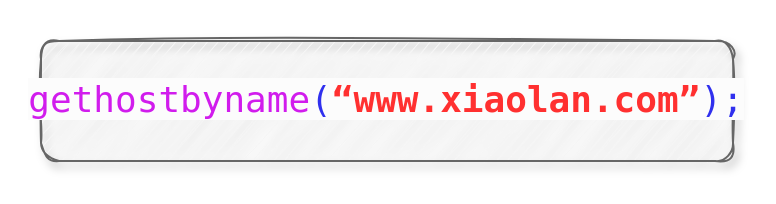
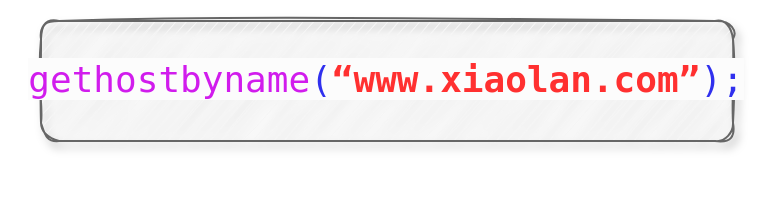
- <mxCell id="2" value="&lt;font style=&quot;font-size: 18px&quot;&gt;&lt;span class=&quot;sh_function&quot; style=&quot;color: rgb(209 , 28 , 237) ; font-family: monospace ; text-align: left ; background-color: rgb(252 , 252 , 252)&quot;&gt;gethostbyname&lt;/span&gt;&lt;span class=&quot;sh_symbol&quot; style=&quot;color: rgb(48 , 48 , 238) ; font-family: monospace ; text-align: left ; background-color: rgb(252 , 252 , 252)&quot;&gt;(&lt;/span&gt;&lt;span class=&quot;sh_symbol&quot; style=&quot;font-family: monospace ; text-align: left ; background-color: rgb(252 , 252 , 252)&quot;&gt;&lt;font color=&quot;#ff3030&quot;&gt;&lt;b&gt;“www.xiaolan.com”&lt;/b&gt;&lt;/font&gt;&lt;/span&gt;&lt;span class=&quot;sh_symbol&quot; style=&quot;color: rgb(48 , 48 , 238) ; font-family: monospace ; text-align: left ; background-color: rgb(252 , 252 , 252)&quot;&gt;);&lt;/span&gt;&lt;/font&gt;" style="rounded=1;whiteSpace=wrap;html=1;fillColor=#f5f5f5;strokeColor=#666666;fontColor=#333333;shadow=1;sketch=1;" vertex="1" parent="1"><mxGeometry x="20" y="20" width="346" height="60" as="geometry" /></mxCell>
+ <mxCell id="2" value="&lt;font style=&quot;font-size: 18px&quot;&gt;&lt;span class=&quot;sh_function&quot; style=&quot;color: rgb(209 , 28 , 237) ; font-family: monospace ; text-align: left ; background-color: rgb(252 , 252 , 252)&quot;&gt;gethostbyname&lt;/span&gt;&lt;span class=&quot;sh_symbol&quot; style=&quot;color: rgb(48 , 48 , 238) ; font-family: monospace ; text-align: left ; background-color: rgb(252 , 252 , 252)&quot;&gt;(&lt;/span&gt;&lt;span class=&quot;sh_symbol&quot; style=&quot;font-family: monospace ; text-align: left ; background-color: rgb(252 , 252 , 252)&quot;&gt;&lt;font color=&quot;#ff3030&quot;&gt;&lt;b&gt;“www.xiaolan.com”&lt;/b&gt;&lt;/font&gt;&lt;/span&gt;&lt;span class=&quot;sh_symbol&quot; style=&quot;color: rgb(48 , 48 , 238) ; font-family: monospace ; text-align: left ; background-color: rgb(252 , 252 , 252)&quot;&gt;);&lt;/span&gt;&lt;/font&gt;" style="rounded=1;whiteSpace=wrap;html=1;fillColor=#f5f5f5;strokeColor=#666666;fontColor=#333333;shadow=1;sketch=1;" vertex="1" parent="1"><mxGeometry x="20" y="10" width="346" height="60" as="geometry" /></mxCell>
